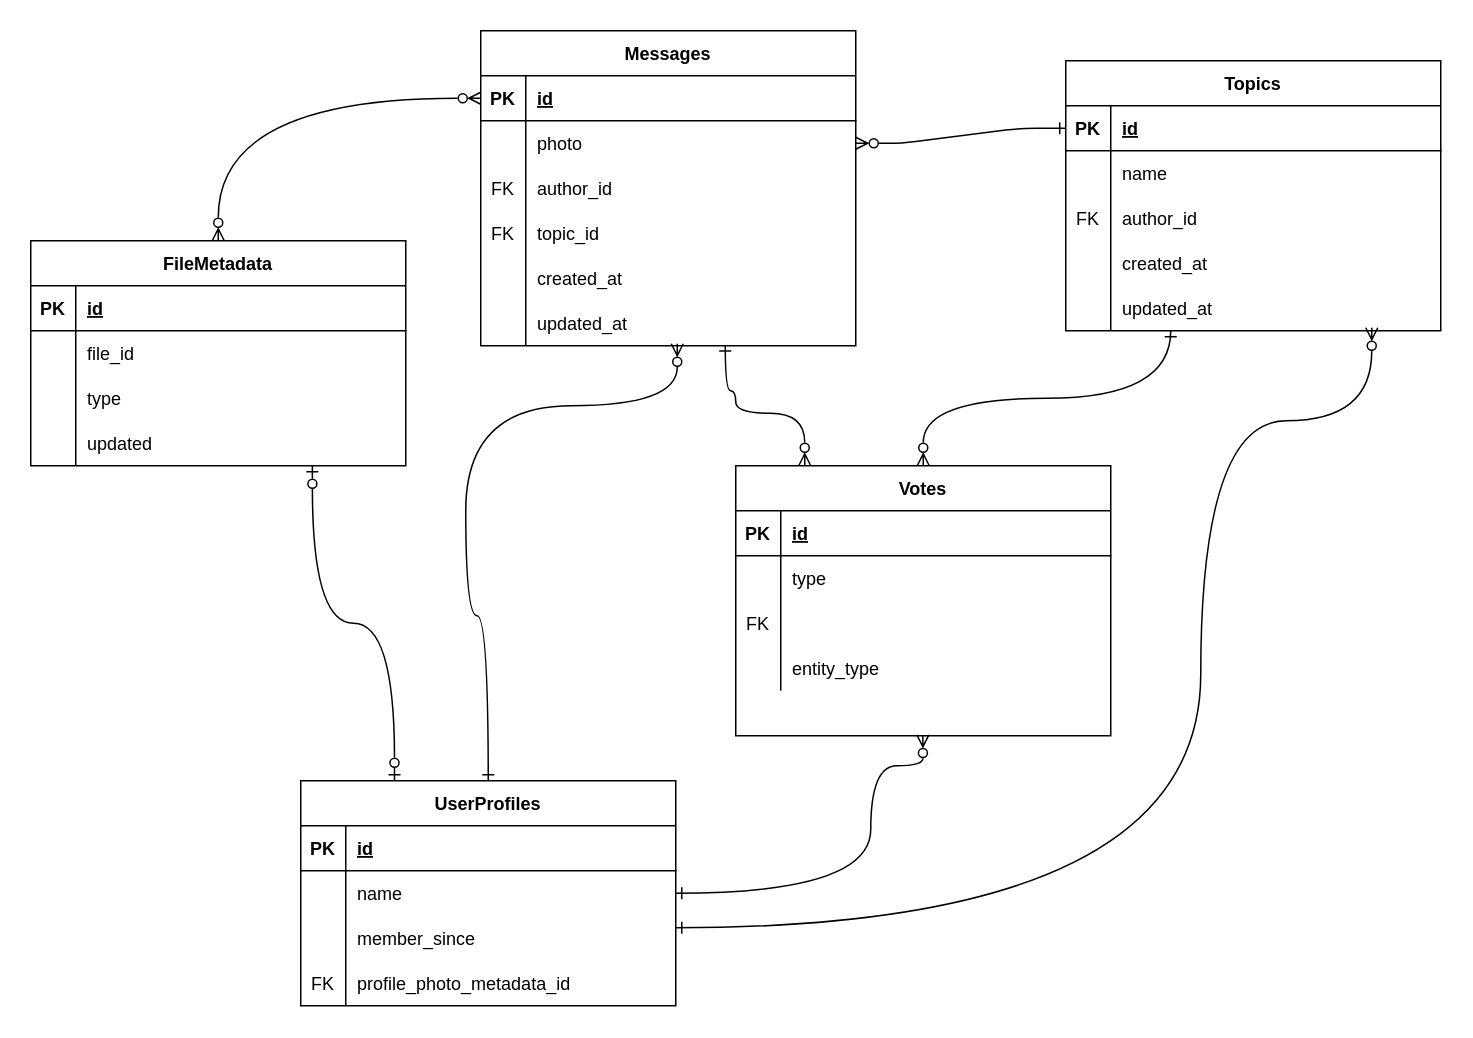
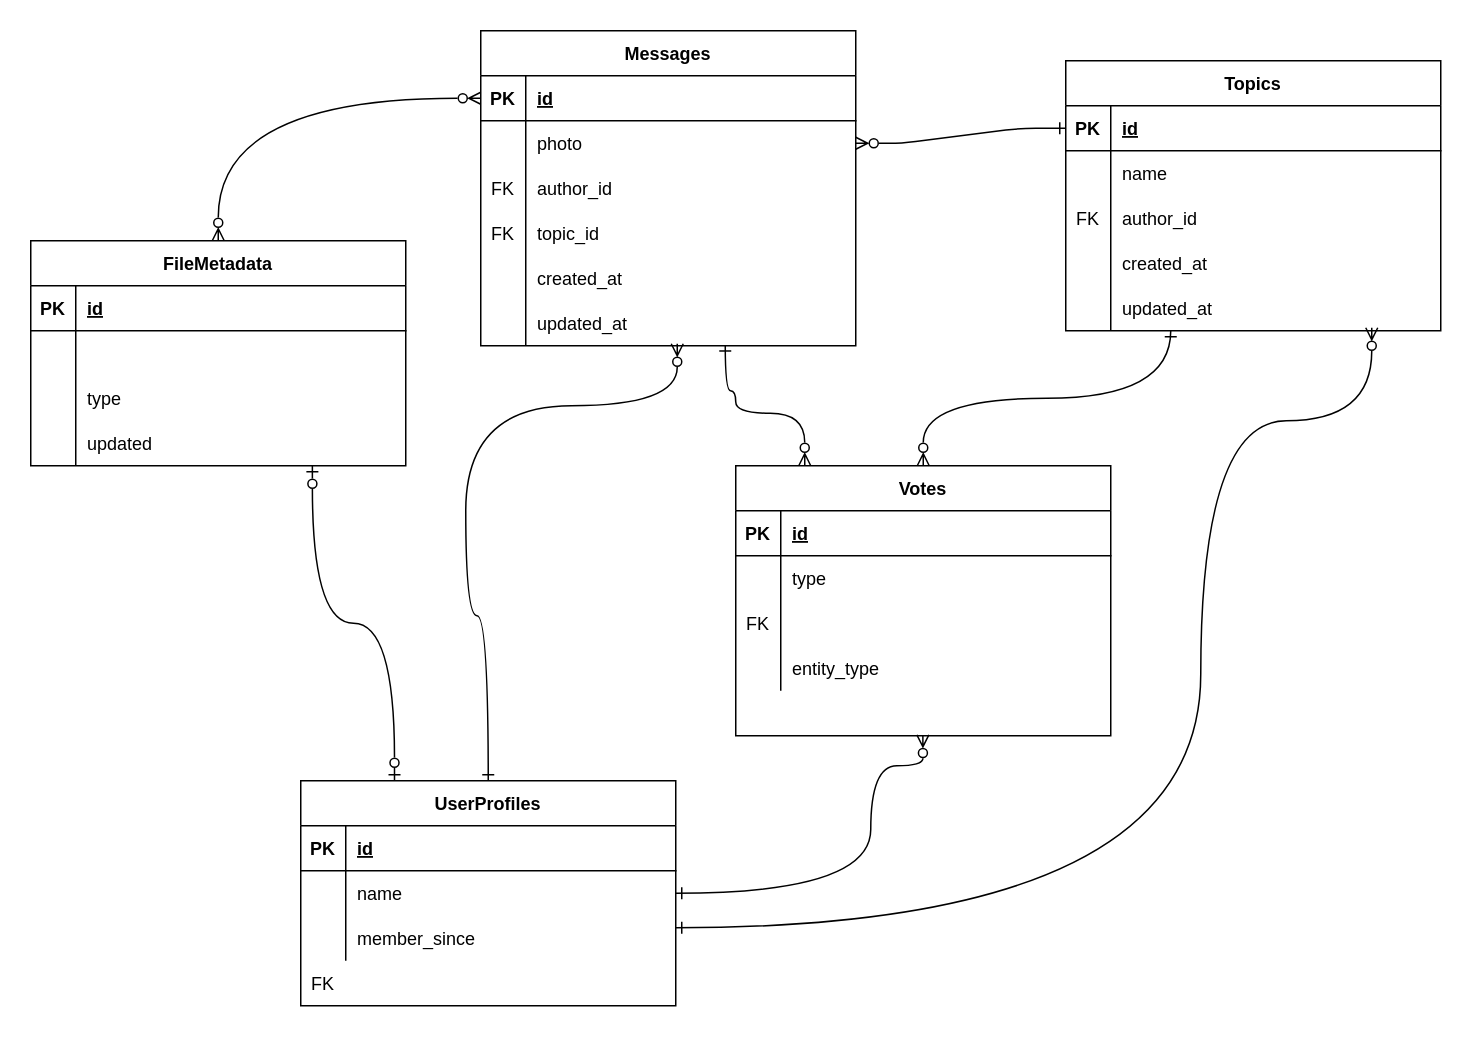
- <mxCell id="44" value="file_id" style="shape=partialRectangle;overflow=hidden;connectable=0;fillColor=none;top=0;left=0;bottom=0;right=0;align=left;spacingLeft=6;" parent="42" vertex="1"><mxGeometry x="30" width="220" height="30" as="geometry"><mxRectangle width="220" height="30" as="alternateBounds" /></mxGeometry></mxCell>
- <mxCell id="67" value="profile_photo_metadata_id" style="shape=partialRectangle;overflow=hidden;connectable=0;fillColor=none;top=0;left=0;bottom=0;right=0;align=left;spacingLeft=6;" vertex="1" parent="65"><mxGeometry x="30" width="220" height="30" as="geometry"><mxRectangle width="220" height="30" as="alternateBounds" /></mxGeometry></mxCell>
